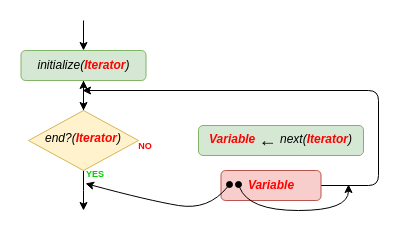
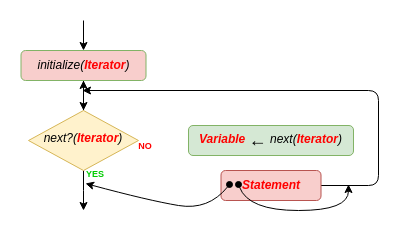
- <mxCell id="10" value="&lt;i&gt;initialize(&lt;b&gt;&lt;font color=&quot;#ff0000&quot;&gt;Iterator&lt;/font&gt;&lt;/b&gt;)&lt;/i&gt;" style="rounded=1;whiteSpace=wrap;html=1;fontSize=12;glass=0;strokeWidth=1;shadow=0;fillColor=#d5e8d4;strokeColor=#82b366;" parent="1" vertex="1"><mxGeometry x="20.5" y="50" width="125" height="30" as="geometry" /></mxCell>
+ <mxCell id="10" value="&lt;i&gt;initialize(&lt;b&gt;&lt;font color=&quot;#ff0000&quot;&gt;Iterator&lt;/font&gt;&lt;/b&gt;)&lt;/i&gt;" style="rounded=1;whiteSpace=wrap;html=1;fontSize=12;glass=0;strokeWidth=1;shadow=0;fillColor=#f8cecc;strokeColor=#82b366;" parent="1" vertex="1"><mxGeometry x="20.5" y="50" width="125" height="30" as="geometry" /></mxCell>
- <mxCell id="4" value="&lt;i&gt;end?(&lt;b&gt;&lt;font color=&quot;#ff0000&quot;&gt;Iterator&lt;/font&gt;&lt;/b&gt;)&lt;/i&gt;" style="rhombus;whiteSpace=wrap;html=1;shadow=0;fontFamily=Helvetica;fontSize=12;align=center;strokeWidth=1;spacing=6;spacingTop=-4;fillColor=#fff2cc;strokeColor=#d6b656;" parent="1" vertex="1"><mxGeometry x="28" y="110" width="110" height="60" as="geometry" /></mxCell>
+ <mxCell id="4" value="&lt;i&gt;next?(&lt;b&gt;&lt;font color=&quot;#ff0000&quot;&gt;Iterator&lt;/font&gt;&lt;/b&gt;)&lt;/i&gt;" style="rhombus;whiteSpace=wrap;html=1;shadow=0;fontFamily=Helvetica;fontSize=12;align=center;strokeWidth=1;spacing=6;spacingTop=-4;fillColor=#fff2cc;strokeColor=#d6b656;" parent="1" vertex="1"><mxGeometry x="28" y="110" width="110" height="60" as="geometry" /></mxCell>
- <mxCell id="5" value="&lt;b&gt;&lt;i&gt;&lt;font color=&quot;#ff0000&quot;&gt;Variable&lt;/font&gt;&amp;nbsp;&lt;/i&gt;&lt;/b&gt;&lt;span&gt;&lt;sub&gt;&lt;font style=&quot;font-size: 18px&quot;&gt;←&lt;/font&gt;&lt;/sub&gt;&lt;/span&gt;&lt;b&gt;&lt;i&gt;&amp;nbsp;&lt;/i&gt;&lt;/b&gt;&lt;i&gt;next(&lt;b&gt;&lt;font color=&quot;#ff0000&quot;&gt;Iterator&lt;/font&gt;&lt;/b&gt;)&lt;/i&gt;" style="rounded=1;whiteSpace=wrap;html=1;fontSize=12;glass=0;strokeWidth=1;shadow=0;fillColor=#d5e8d4;strokeColor=#82b366;" parent="1" vertex="1"><mxGeometry x="198" y="125" width="165" height="30" as="geometry" /></mxCell>
+ <mxCell id="5" value="&lt;b&gt;&lt;i&gt;&lt;font color=&quot;#ff0000&quot;&gt;Variable&lt;/font&gt;&amp;nbsp;&lt;/i&gt;&lt;/b&gt;&lt;span&gt;&lt;sub&gt;&lt;font style=&quot;font-size: 18px&quot;&gt;←&lt;/font&gt;&lt;/sub&gt;&lt;/span&gt;&lt;b&gt;&lt;i&gt;&amp;nbsp;&lt;/i&gt;&lt;/b&gt;&lt;i&gt;next(&lt;b&gt;&lt;font color=&quot;#ff0000&quot;&gt;Iterator&lt;/font&gt;&lt;/b&gt;)&lt;/i&gt;" style="rounded=1;whiteSpace=wrap;html=1;fontSize=12;glass=0;strokeWidth=1;shadow=0;fillColor=#d5e8d4;strokeColor=#82b366;" parent="1" vertex="1"><mxGeometry x="188" y="125" width="165" height="30" as="geometry" /></mxCell>
- <mxCell id="11" value="&lt;b&gt;&lt;i&gt;&lt;font color=&quot;#ff0000&quot;&gt;Variable&lt;/font&gt;&lt;/i&gt;&lt;/b&gt;" style="rounded=1;whiteSpace=wrap;html=1;fontSize=12;glass=0;strokeWidth=1;shadow=0;fillColor=#f8cecc;strokeColor=#b85450;" parent="1" vertex="1"><mxGeometry x="220.5" y="170" width="100" height="30" as="geometry" /></mxCell>
+ <mxCell id="11" value="&lt;b&gt;&lt;i&gt;&lt;font color=&quot;#ff0000&quot;&gt;Statement&lt;/font&gt;&lt;/i&gt;&lt;/b&gt;" style="rounded=1;whiteSpace=wrap;html=1;fontSize=12;glass=0;strokeWidth=1;shadow=0;fillColor=#f8cecc;strokeColor=#b85450;" parent="1" vertex="1"><mxGeometry x="220.5" y="170" width="100" height="30" as="geometry" /></mxCell>
